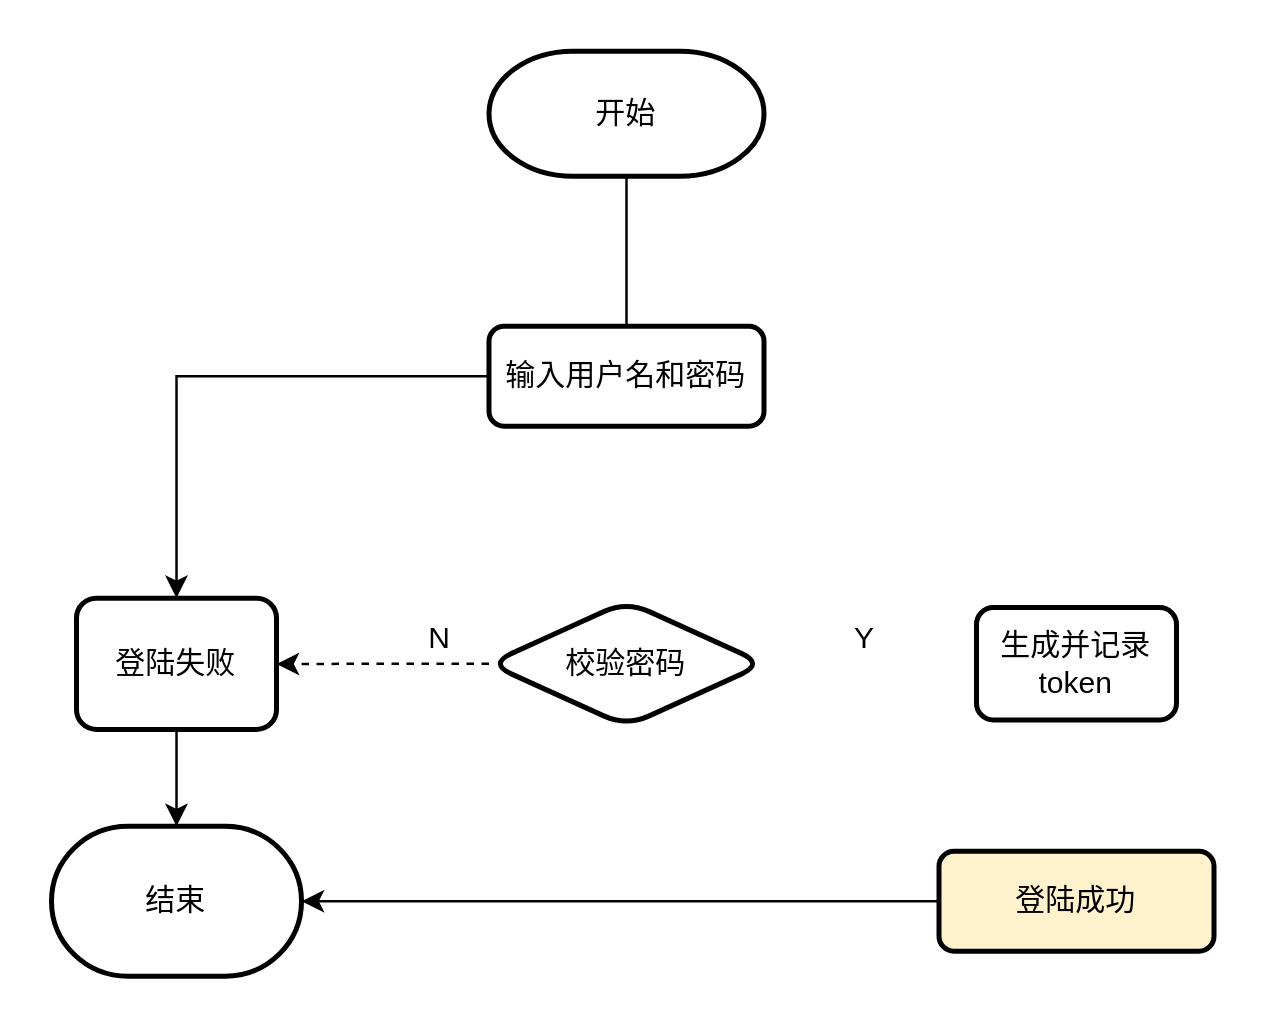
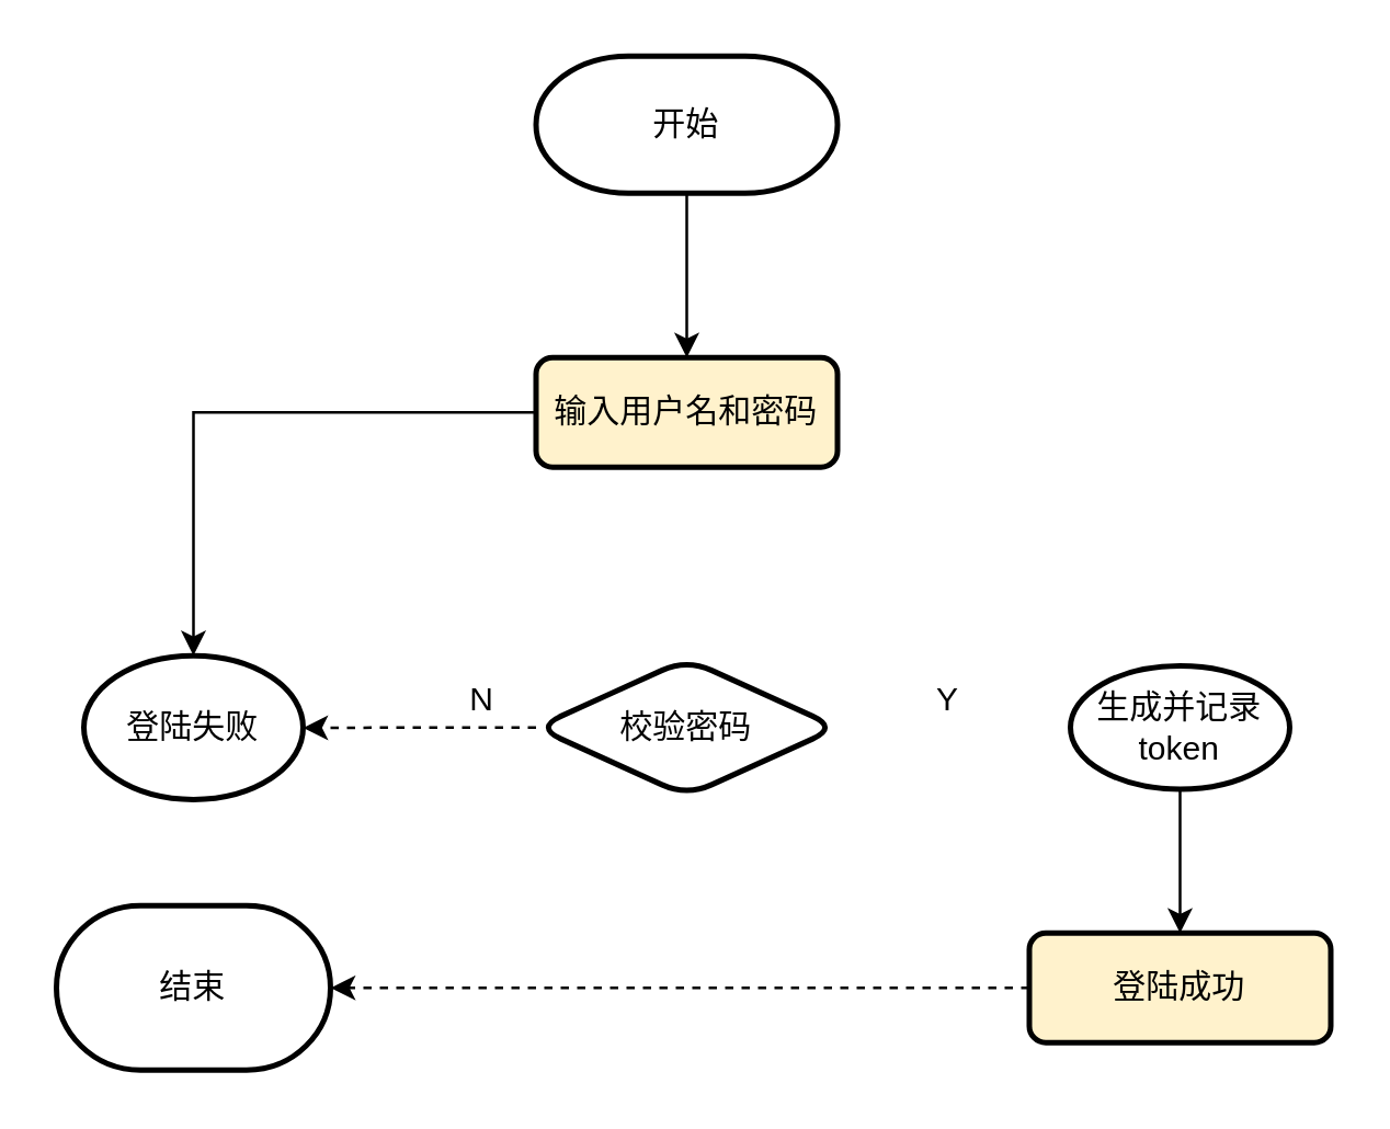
- <mxCell id="2" value="" style="edgeStyle=orthogonalEdgeStyle;rounded=0;orthogonalLoop=1;jettySize=auto;html=1;endArrow=none;" edge="1" parent="1" source="3" target="5"><mxGeometry relative="1" as="geometry" /></mxCell>
+ <mxCell id="2" value="" style="edgeStyle=orthogonalEdgeStyle;rounded=0;orthogonalLoop=1;jettySize=auto;html=1;" edge="1" parent="1" source="3" target="5"><mxGeometry relative="1" as="geometry" /></mxCell>
- <mxCell id="5" value="输入用户名和密码" style="rounded=1;whiteSpace=wrap;html=1;strokeWidth=2;" vertex="1" parent="1"><mxGeometry x="195" y="130" width="110" height="40" as="geometry" /></mxCell>
+ <mxCell id="5" value="输入用户名和密码" style="rounded=1;whiteSpace=wrap;html=1;strokeWidth=2;fillColor=#fff2cc;" vertex="1" parent="1"><mxGeometry x="195" y="130" width="110" height="40" as="geometry" /></mxCell>
- <mxCell id="9" value="登陆失败" style="whiteSpace=wrap;html=1;rounded=1;strokeWidth=2;" vertex="1" parent="1"><mxGeometry x="30" y="238.75" width="80" height="52.5" as="geometry" /></mxCell>
+ <mxCell id="9" value="登陆失败" style="ellipse;whiteSpace=wrap;html=1;strokeWidth=2;" vertex="1" parent="1"><mxGeometry x="30" y="238.75" width="80" height="52.5" as="geometry" /></mxCell>
- <mxCell id="12" value="生成并记录token" style="whiteSpace=wrap;html=1;rounded=1;strokeWidth=2;" vertex="1" parent="1"><mxGeometry x="390" y="242.5" width="80" height="45" as="geometry" /></mxCell>
+ <mxCell id="12" value="生成并记录token" style="ellipse;whiteSpace=wrap;html=1;strokeWidth=2;" vertex="1" parent="1"><mxGeometry x="390" y="242.5" width="80" height="45" as="geometry" /></mxCell>
- <mxCell id="8" style="edgeStyle=orthogonalEdgeStyle;rounded=0;orthogonalLoop=1;jettySize=auto;html=1;" edge="1" parent="1" source="9" target="16"><mxGeometry relative="1" as="geometry" /></mxCell>
+ <mxCell id="11" value="" style="edgeStyle=orthogonalEdgeStyle;rounded=0;orthogonalLoop=1;jettySize=auto;html=1;" edge="1" parent="1" source="12" target="15"><mxGeometry relative="1" as="geometry" /></mxCell>
- <mxCell id="14" value="" style="edgeStyle=orthogonalEdgeStyle;rounded=0;orthogonalLoop=1;jettySize=auto;html=1;" edge="1" parent="1" source="15" target="16"><mxGeometry relative="1" as="geometry" /></mxCell>
+ <mxCell id="14" value="" style="edgeStyle=orthogonalEdgeStyle;rounded=0;orthogonalLoop=1;jettySize=auto;html=1;dashed=1;" edge="1" parent="1" source="15" target="16"><mxGeometry relative="1" as="geometry" /></mxCell>
